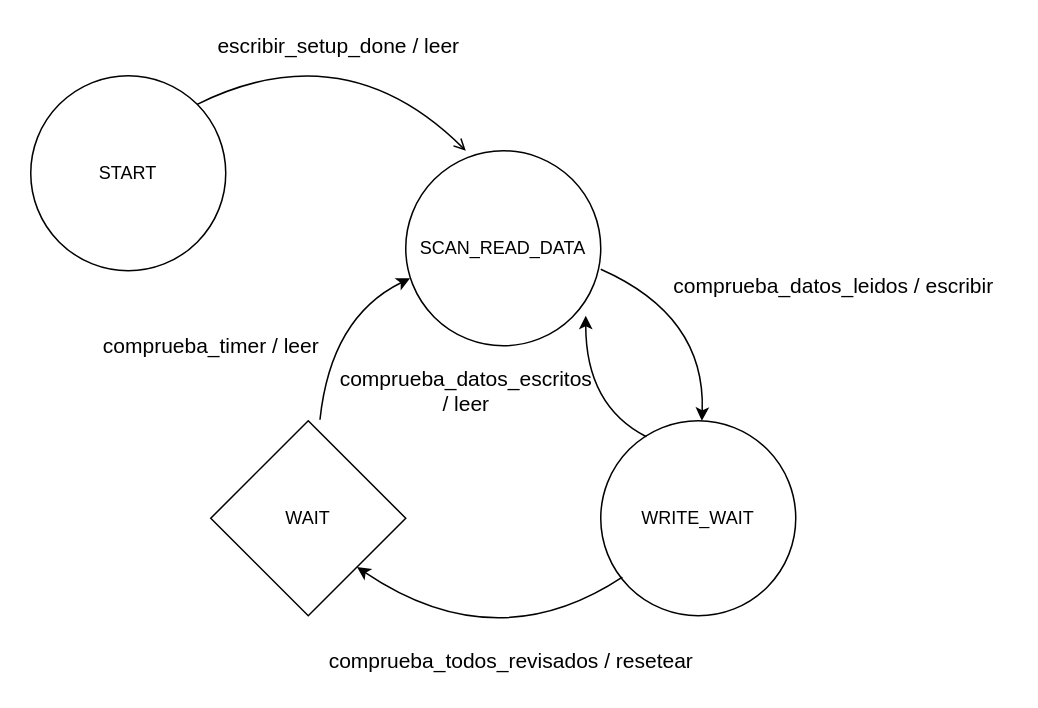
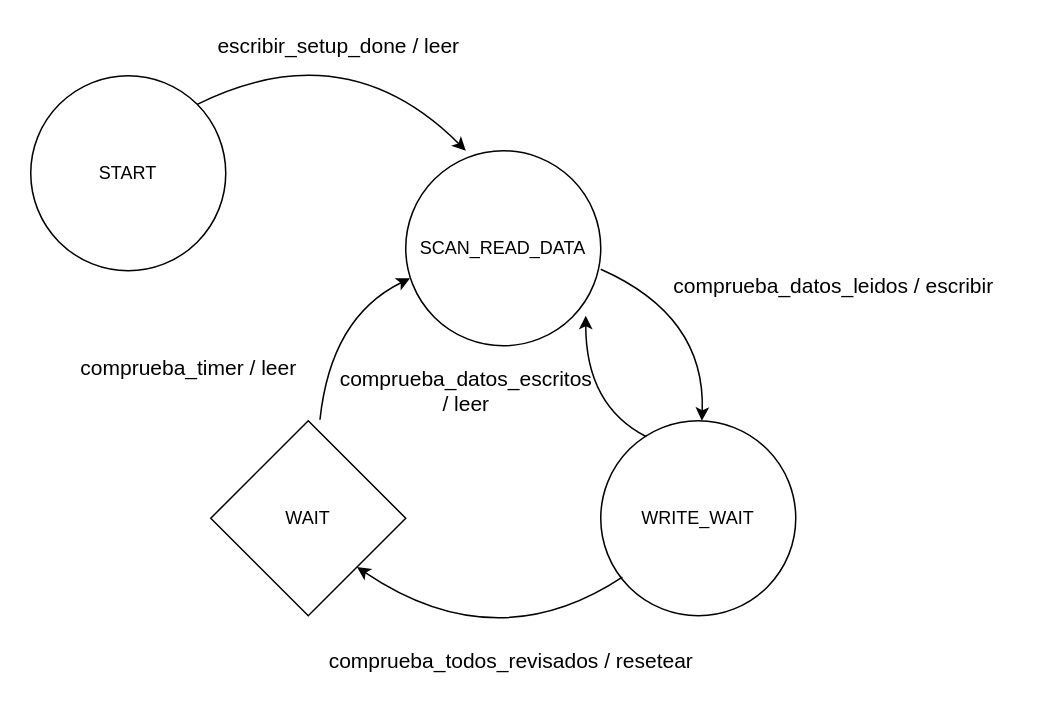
- <mxCell id="6" value="" style="curved=1;endArrow=open;html=1;rounded=0;exitX=1;exitY=0;exitDx=0;exitDy=0;entryX=0.308;entryY=0;entryDx=0;entryDy=0;entryPerimeter=0;" edge="1" parent="1" source="2" target="3"><mxGeometry width="50" height="50" relative="1" as="geometry"><mxPoint x="180" y="90" as="sourcePoint" /><mxPoint x="230" y="40" as="targetPoint" /><Array as="points"><mxPoint x="230" y="20" /></Array></mxGeometry></mxCell>
+ <mxCell id="6" value="" style="curved=1;endArrow=classic;html=1;rounded=0;exitX=1;exitY=0;exitDx=0;exitDy=0;entryX=0.308;entryY=0;entryDx=0;entryDy=0;entryPerimeter=0;" edge="1" parent="1" source="2" target="3"><mxGeometry width="50" height="50" relative="1" as="geometry"><mxPoint x="180" y="90" as="sourcePoint" /><mxPoint x="230" y="40" as="targetPoint" /><Array as="points"><mxPoint x="230" y="20" /></Array></mxGeometry></mxCell>
- <mxCell id="14" value="comprueba_timer / leer" style="text;html=1;align=center;verticalAlign=middle;resizable=0;points=[];autosize=1;strokeColor=none;fillColor=none;fontSize=14;" vertex="1" parent="1"><mxGeometry x="60" y="220" width="160" height="20" as="geometry" /></mxCell>
+ <mxCell id="14" value="comprueba_timer / leer" style="text;html=1;align=center;verticalAlign=middle;resizable=0;points=[];autosize=1;strokeColor=none;fillColor=none;fontSize=14;" vertex="1" parent="1"><mxGeometry x="45" y="235" width="160" height="20" as="geometry" /></mxCell>
